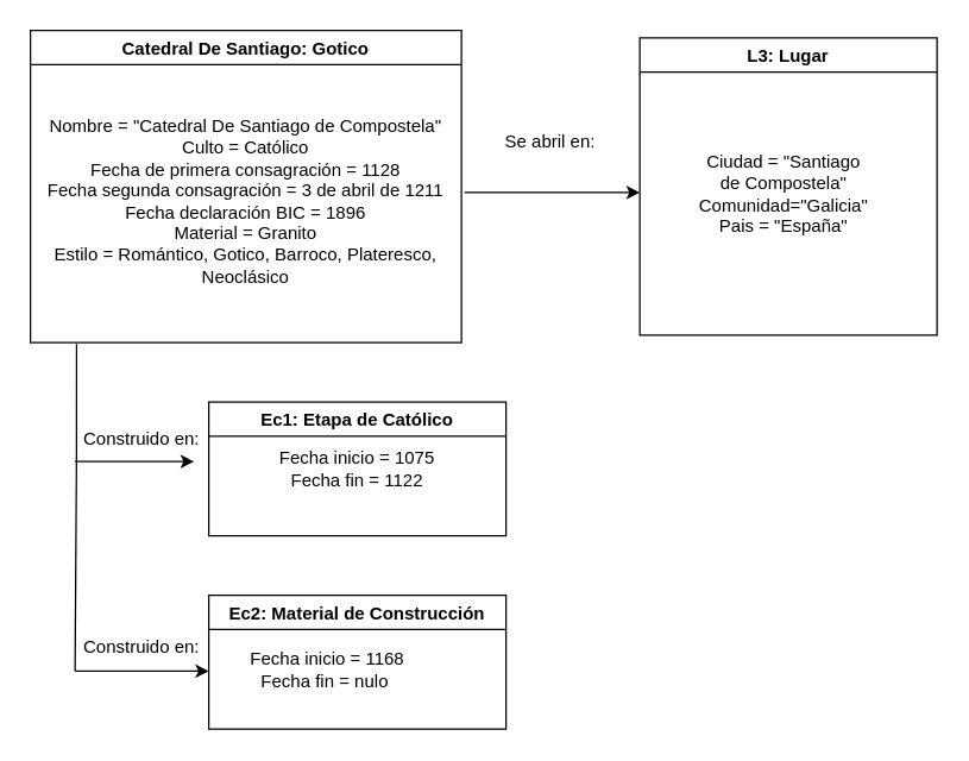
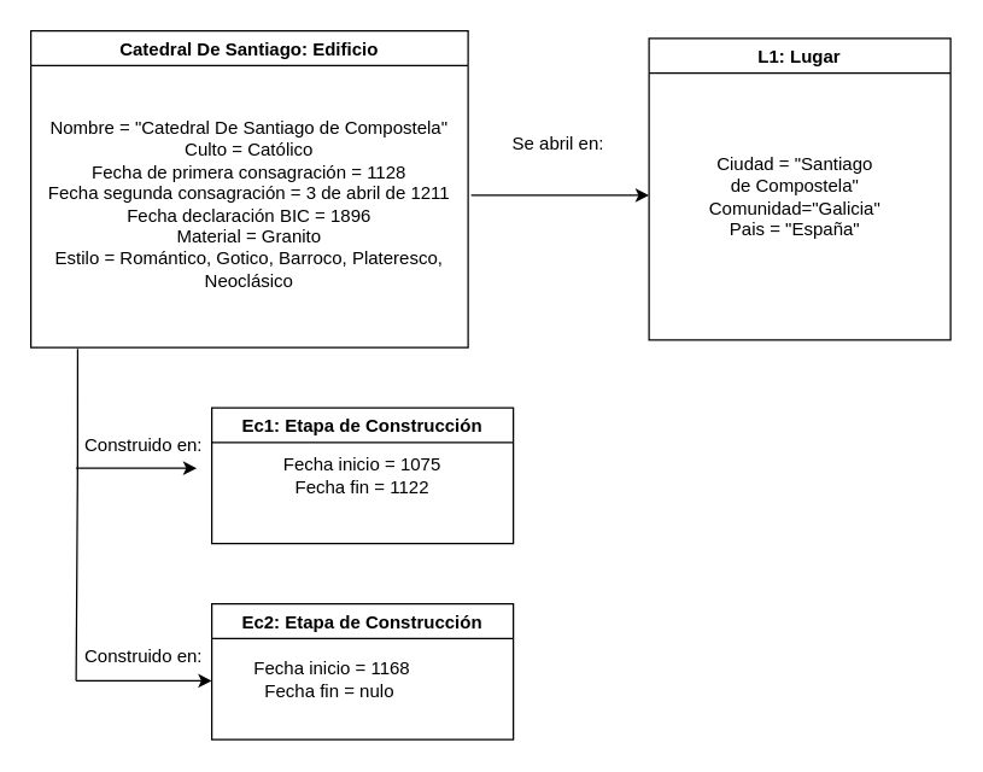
- <mxCell id="2" value="Catedral De Santiago: Gotico" style="swimlane;" vertex="1" parent="1"><mxGeometry x="20" y="20" width="290" height="210" as="geometry" /></mxCell>
+ <mxCell id="2" value="Catedral De Santiago: Edificio" style="swimlane;" vertex="1" parent="1"><mxGeometry x="20" y="20" width="290" height="210" as="geometry" /></mxCell>
- <mxCell id="4" value="L3: Lugar" style="swimlane;" vertex="1" parent="1"><mxGeometry x="430" y="25" width="200" height="200" as="geometry" /></mxCell>
+ <mxCell id="4" value="L1: Lugar" style="swimlane;" vertex="1" parent="1"><mxGeometry x="430" y="25" width="200" height="200" as="geometry" /></mxCell>
- <mxCell id="6" value="Ec1: Etapa de Católico" style="swimlane;" vertex="1" parent="1"><mxGeometry x="140" y="270" width="200" height="90" as="geometry" /></mxCell>
+ <mxCell id="6" value="Ec1: Etapa de Construcción" style="swimlane;" vertex="1" parent="1"><mxGeometry x="140" y="270" width="200" height="90" as="geometry" /></mxCell>
- <mxCell id="8" value="Ec2: Material de Construcción" style="swimlane;" vertex="1" parent="1"><mxGeometry x="140" y="400" width="200" height="90" as="geometry" /></mxCell>
+ <mxCell id="8" value="Ec2: Etapa de Construcción" style="swimlane;" vertex="1" parent="1"><mxGeometry x="140" y="400" width="200" height="90" as="geometry" /></mxCell>
